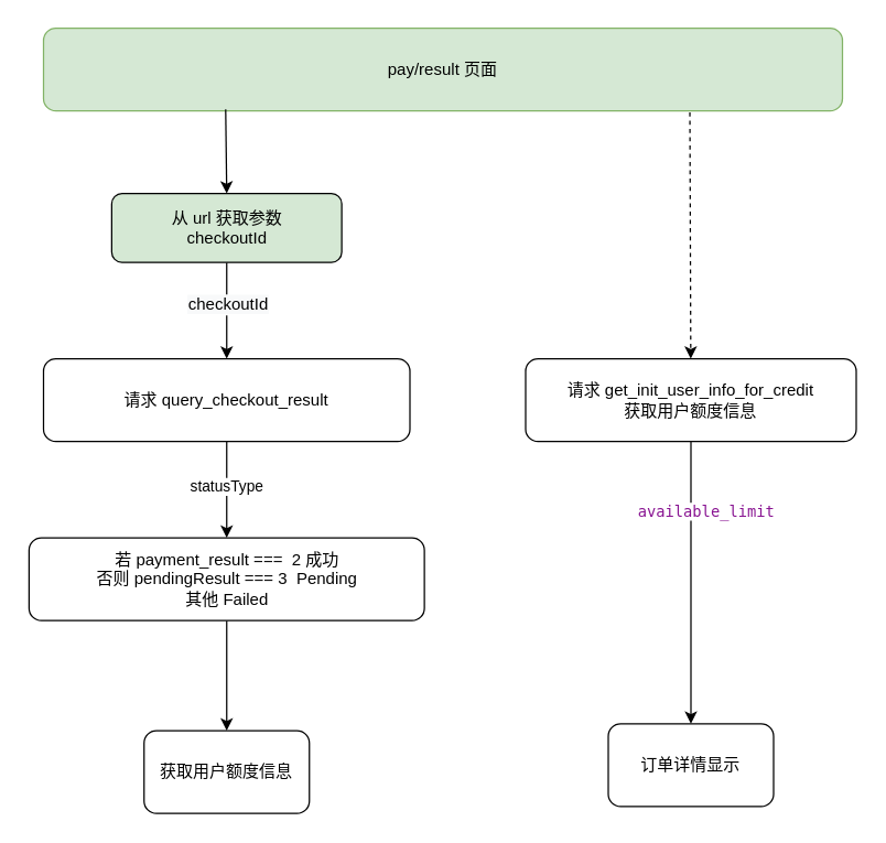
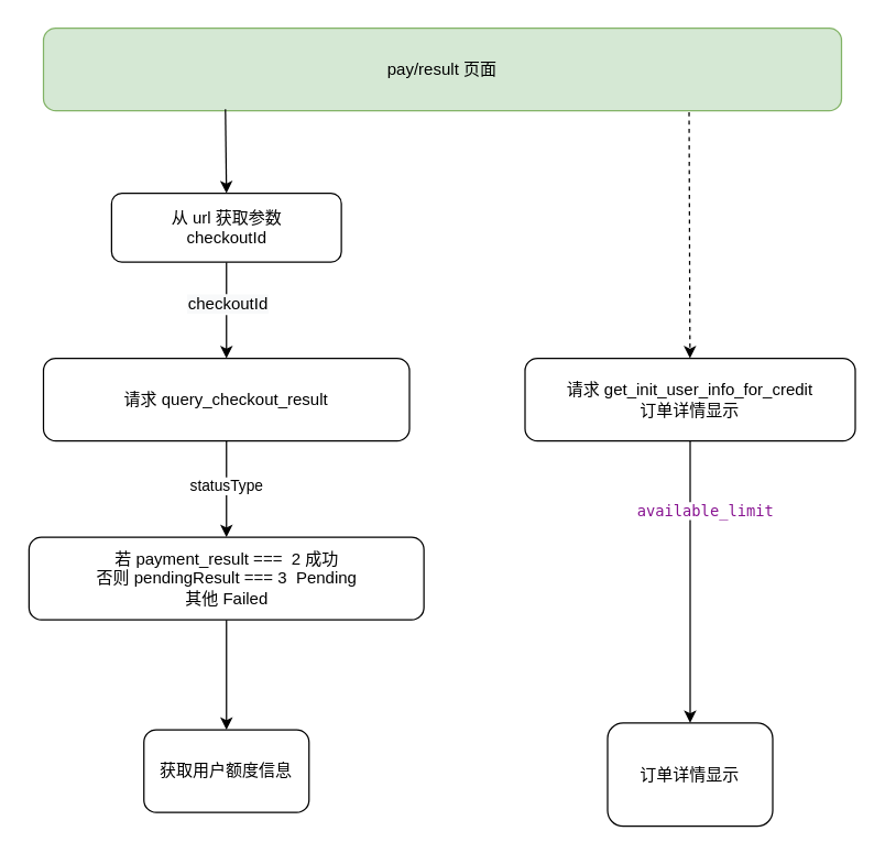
- <mxCell id="5" value="从 url 获取参数&lt;br&gt;checkoutId" style="whiteSpace=wrap;html=1;rounded=1;fillColor=#d5e8d4;" vertex="1" parent="1"><mxGeometry x="80.5" y="140" width="167" height="50" as="geometry" /></mxCell>
+ <mxCell id="5" value="从 url 获取参数&lt;br&gt;checkoutId" style="whiteSpace=wrap;html=1;rounded=1;" vertex="1" parent="1"><mxGeometry x="80.5" y="140" width="167" height="50" as="geometry" /></mxCell>
- <mxCell id="11" value="请求 get_init_user_info_for_credit&lt;br&gt;获取用户额度信息" style="rounded=1;whiteSpace=wrap;html=1;" vertex="1" parent="1"><mxGeometry x="381" y="260" width="240" height="60" as="geometry" /></mxCell>
+ <mxCell id="11" value="请求 get_init_user_info_for_credit&lt;br&gt;订单详情显示" style="rounded=1;whiteSpace=wrap;html=1;" vertex="1" parent="1"><mxGeometry x="381" y="260" width="240" height="60" as="geometry" /></mxCell>
- <mxCell id="15" value="订单详情显示" style="whiteSpace=wrap;html=1;rounded=1;" vertex="1" parent="1"><mxGeometry x="441" y="525" width="120" height="60" as="geometry" /></mxCell>
+ <mxCell id="15" value="订单详情显示" style="whiteSpace=wrap;html=1;rounded=1;" vertex="1" parent="1"><mxGeometry x="441" y="525" width="120" height="75" as="geometry" /></mxCell>
